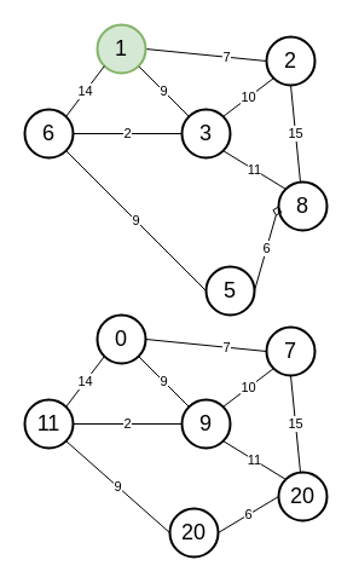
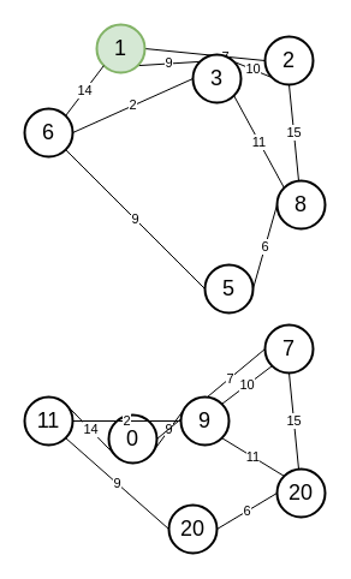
- <mxCell id="17" value="3" style="ellipse;whiteSpace=wrap;html=1;strokeWidth=2;fontSize=18;" vertex="1" parent="1"><mxGeometry x="150" y="90" width="40" height="40" as="geometry" /></mxCell>
+ <mxCell id="17" value="3" style="ellipse;whiteSpace=wrap;html=1;strokeWidth=2;fontSize=18;" vertex="1" parent="1"><mxGeometry x="160" y="45" width="40" height="40" as="geometry" /></mxCell>
- <mxCell id="9" value="6" style="edgeStyle=none;rounded=0;orthogonalLoop=1;jettySize=auto;html=1;exitX=1;exitY=0.5;exitDx=0;exitDy=0;entryX=0;entryY=0.5;entryDx=0;entryDy=0;endArrow=diamond;endFill=0;" edge="1" parent="1" source="10" target="8"><mxGeometry relative="1" as="geometry" /></mxCell>
+ <mxCell id="9" value="6" style="edgeStyle=none;rounded=0;orthogonalLoop=1;jettySize=auto;html=1;exitX=1;exitY=0.5;exitDx=0;exitDy=0;entryX=0;entryY=0.5;entryDx=0;entryDy=0;endArrow=none;endFill=0;" edge="1" parent="1" source="10" target="8"><mxGeometry relative="1" as="geometry" /></mxCell>
- <mxCell id="21" value="0" style="ellipse;whiteSpace=wrap;html=1;strokeWidth=2;fontSize=18;" vertex="1" parent="1"><mxGeometry x="80" y="260" width="40" height="40" as="geometry" /></mxCell>
+ <mxCell id="21" value="0" style="ellipse;whiteSpace=wrap;html=1;strokeWidth=2;fontSize=18;" vertex="1" parent="1"><mxGeometry x="90" y="345" width="40" height="40" as="geometry" /></mxCell>
